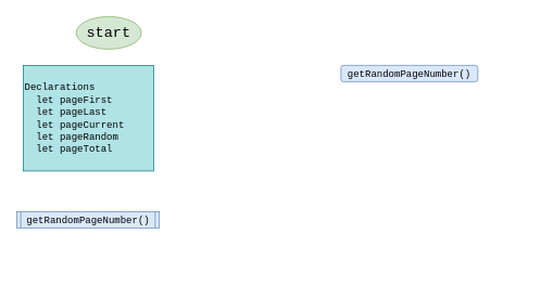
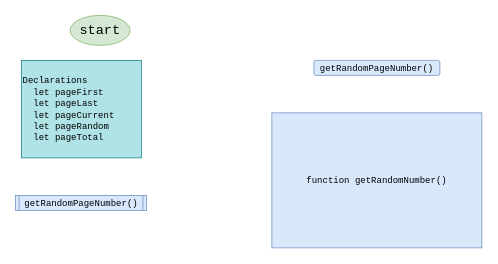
+ <mxCell id="6" value="&lt;font face=&quot;Courier New&quot;&gt;function getRandomNumber()&lt;br&gt;&lt;/font&gt;" style="rounded=0;whiteSpace=wrap;html=1;fillColor=#dae8fc;strokeColor=#6c8ebf;" vertex="1" parent="1"><mxGeometry x="362" y="150" width="280" height="180" as="geometry" /></mxCell>
